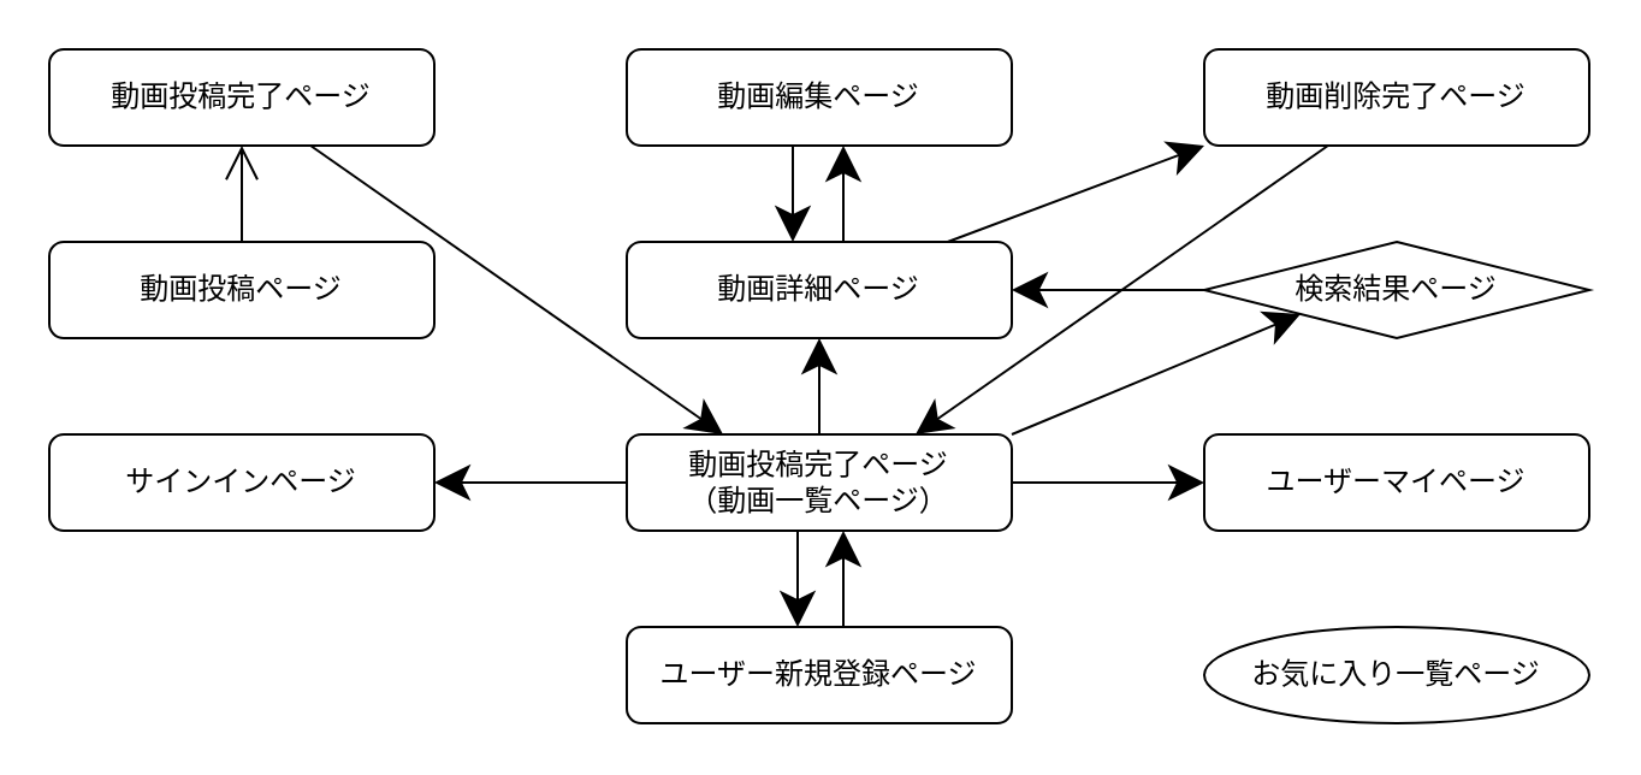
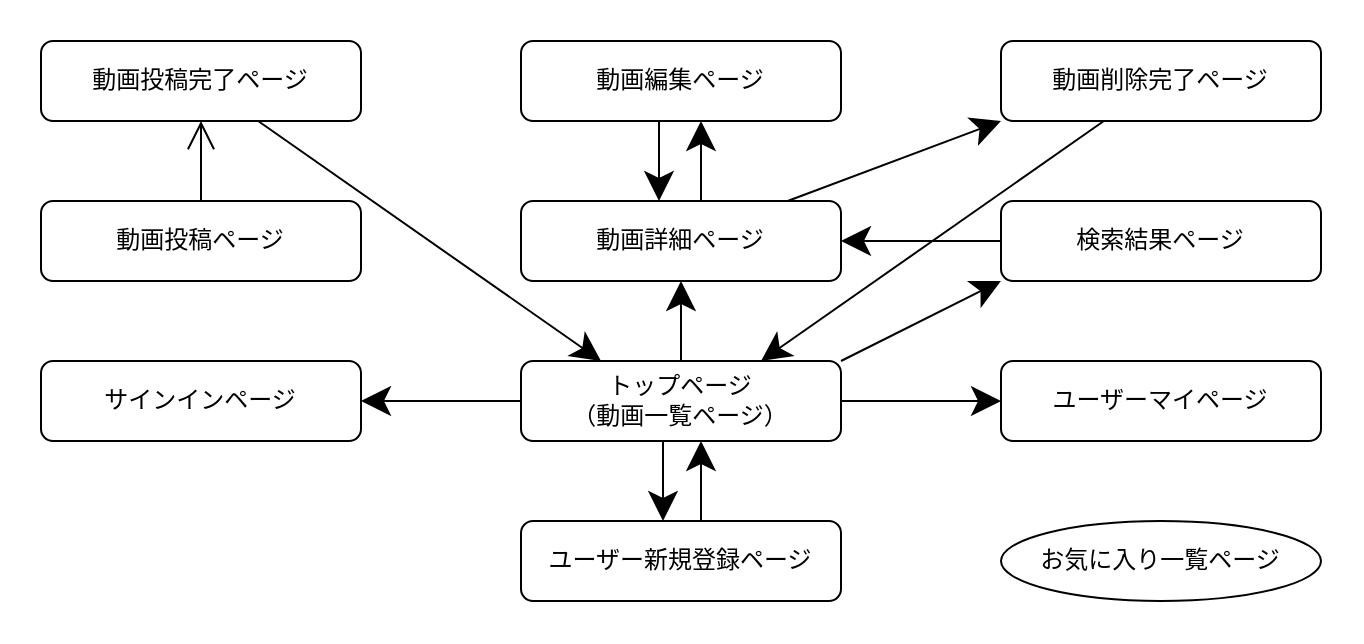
- <mxCell id="11" value="検索結果ページ" style="rhombus;whiteSpace=wrap;html=1;" vertex="1" parent="1"><mxGeometry x="500" y="100" width="160" height="40" as="geometry" /></mxCell>
+ <mxCell id="11" value="検索結果ページ" style="rounded=1;whiteSpace=wrap;html=1;" vertex="1" parent="1"><mxGeometry x="500" y="100" width="160" height="40" as="geometry" /></mxCell>
- <mxCell id="4" value="動画投稿完了ページ&lt;br&gt;（動画一覧ページ）" style="rounded=1;whiteSpace=wrap;html=1;" vertex="1" parent="1"><mxGeometry x="260" y="180" width="160" height="40" as="geometry" /></mxCell>
+ <mxCell id="4" value="トップページ&lt;br&gt;（動画一覧ページ）" style="rounded=1;whiteSpace=wrap;html=1;" vertex="1" parent="1"><mxGeometry x="260" y="180" width="160" height="40" as="geometry" /></mxCell>
